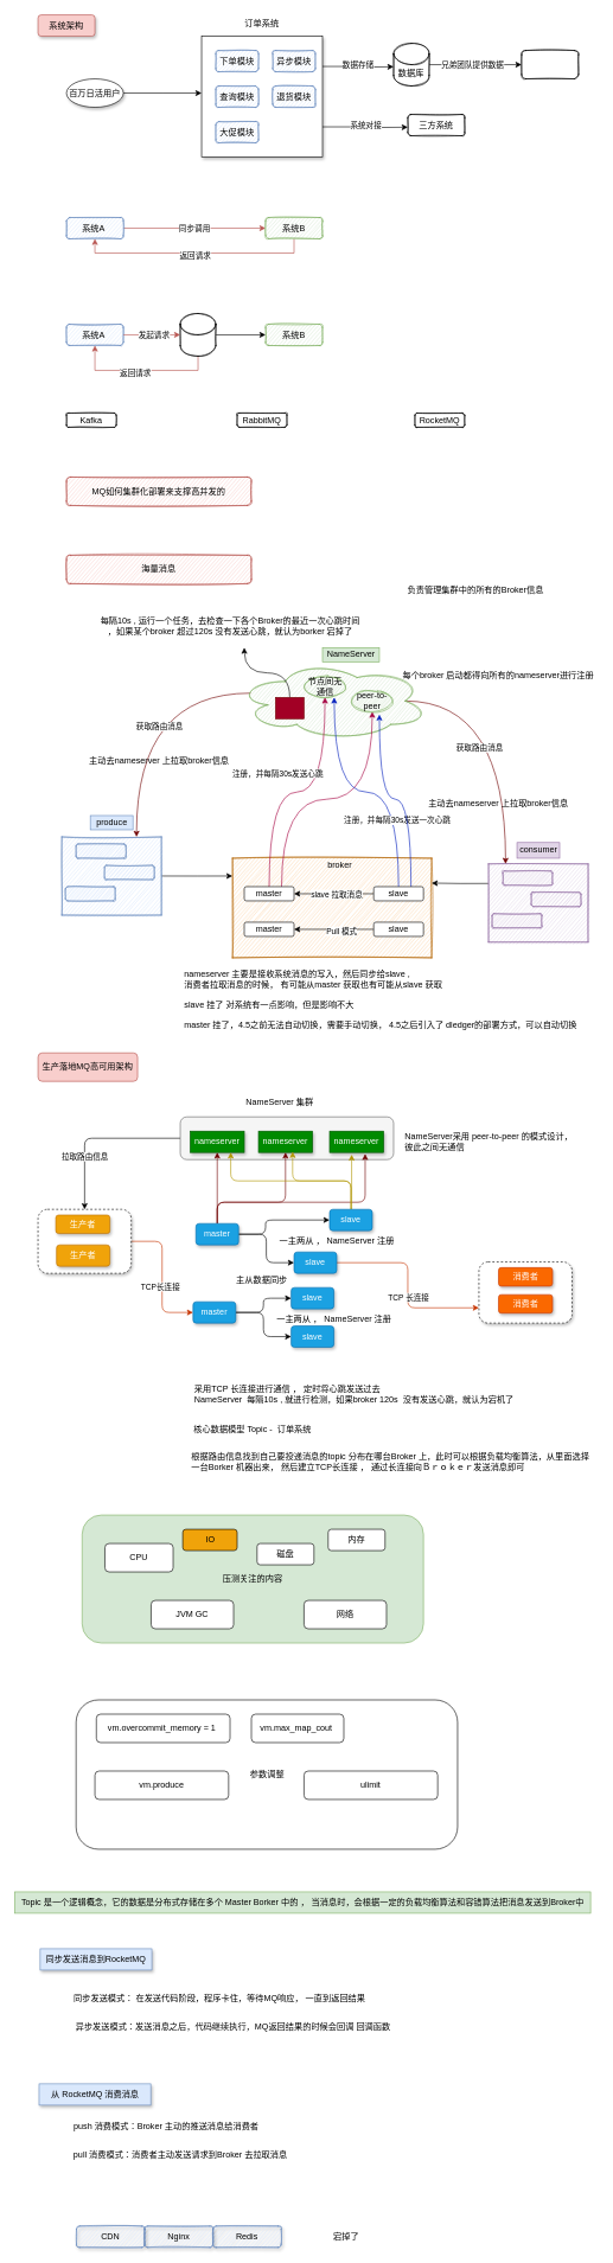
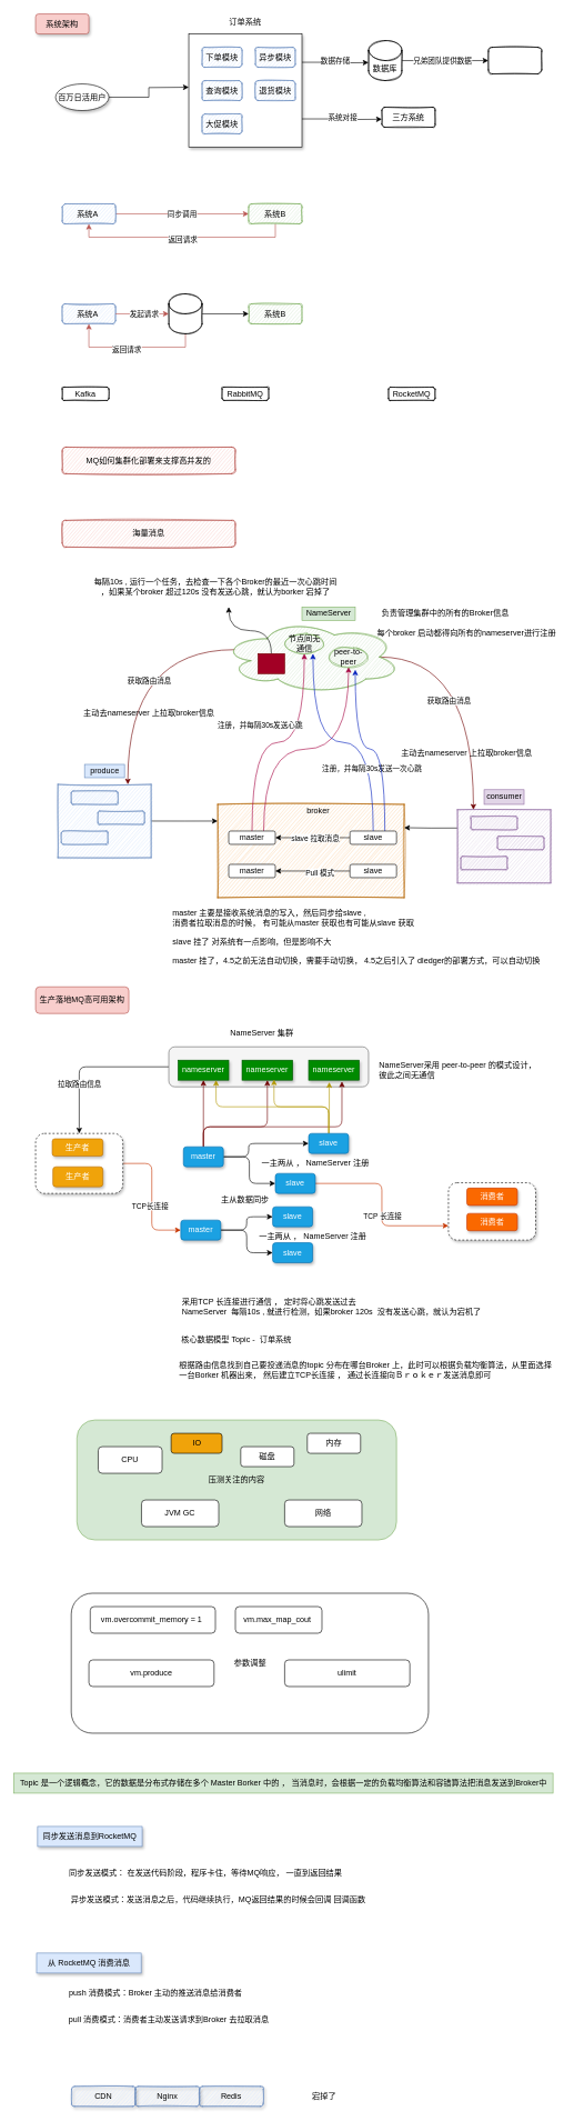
- <mxCell id="8" value="百万日活用户" style="ellipse;whiteSpace=wrap;html=1;shadow=1;sketch=0;" parent="1" vertex="1"><mxGeometry x="93" y="110" width="80" height="40" as="geometry" /></mxCell>
+ <mxCell id="8" value="百万日活用户" style="ellipse;whiteSpace=wrap;html=1;shadow=1;sketch=0;" parent="1" vertex="1"><mxGeometry x="83" y="125" width="80" height="40" as="geometry" /></mxCell>
- <mxCell id="65" value="负责管理集群中的所有的Broker信息" style="text;html=1;align=center;verticalAlign=middle;resizable=0;points=[];autosize=1;strokeColor=none;" parent="1" vertex="1"><mxGeometry x="563" y="820" width="210" height="20" as="geometry" /></mxCell>
+ <mxCell id="65" value="负责管理集群中的所有的Broker信息" style="text;html=1;align=center;verticalAlign=middle;resizable=0;points=[];autosize=1;strokeColor=none;" parent="1" vertex="1"><mxGeometry x="563" y="910" width="210" height="20" as="geometry" /></mxCell>
- <mxCell id="87" value="nameserver 主要是接收系统消息的写入，然后同步给slave ,&amp;nbsp; &lt;br&gt;消费者拉取消息的时候， 有可能从master 获取也有可能从slave 获取&lt;br&gt;&lt;br&gt;slave 挂了 对系统有一点影响，但是影响不大&lt;br&gt;&lt;br&gt;master 挂了，4.5之前无法自动切换，需要手动切换， 4.5之后引入了 dledger的部署方式，可以自动切换" style="text;html=1;align=left;verticalAlign=middle;resizable=0;points=[];autosize=1;strokeColor=none;" parent="1" vertex="1"><mxGeometry x="256.5" y="1360" width="570" height="90" as="geometry" /></mxCell>
+ <mxCell id="87" value="master 主要是接收系统消息的写入，然后同步给slave ,&amp;nbsp; &lt;br&gt;消费者拉取消息的时候， 有可能从master 获取也有可能从slave 获取&lt;br&gt;&lt;br&gt;slave 挂了 对系统有一点影响，但是影响不大&lt;br&gt;&lt;br&gt;master 挂了，4.5之前无法自动切换，需要手动切换， 4.5之后引入了 dledger的部署方式，可以自动切换" style="text;html=1;align=left;verticalAlign=middle;resizable=0;points=[];autosize=1;strokeColor=none;" parent="1" vertex="1"><mxGeometry x="256.5" y="1360" width="570" height="90" as="geometry" /></mxCell>
